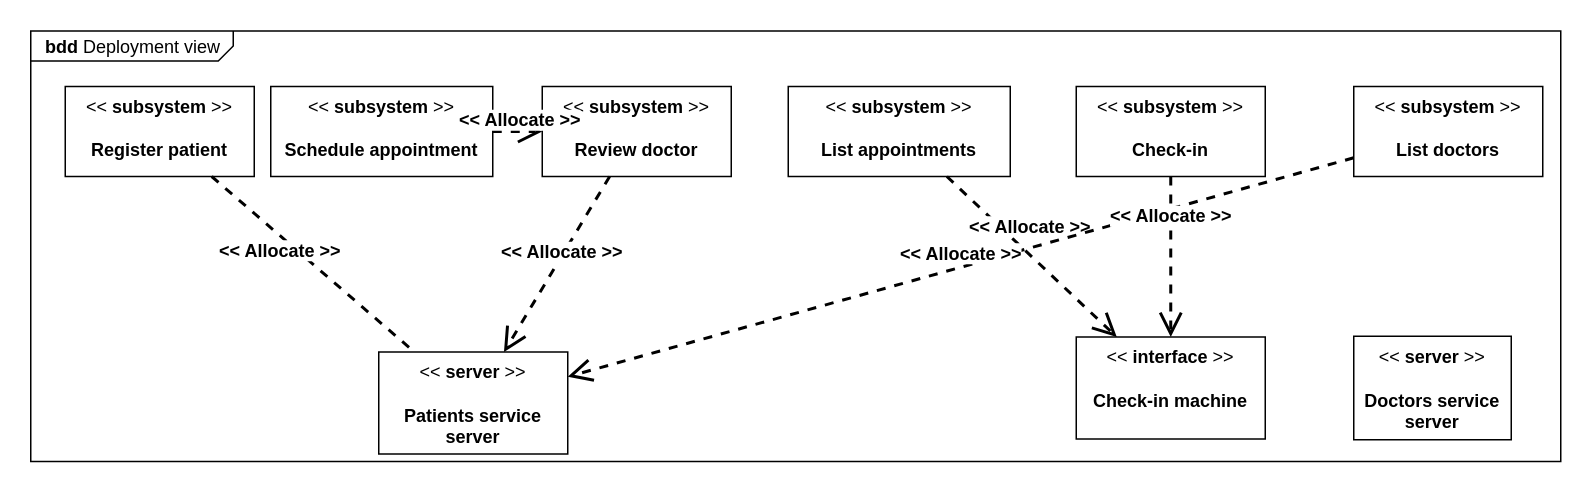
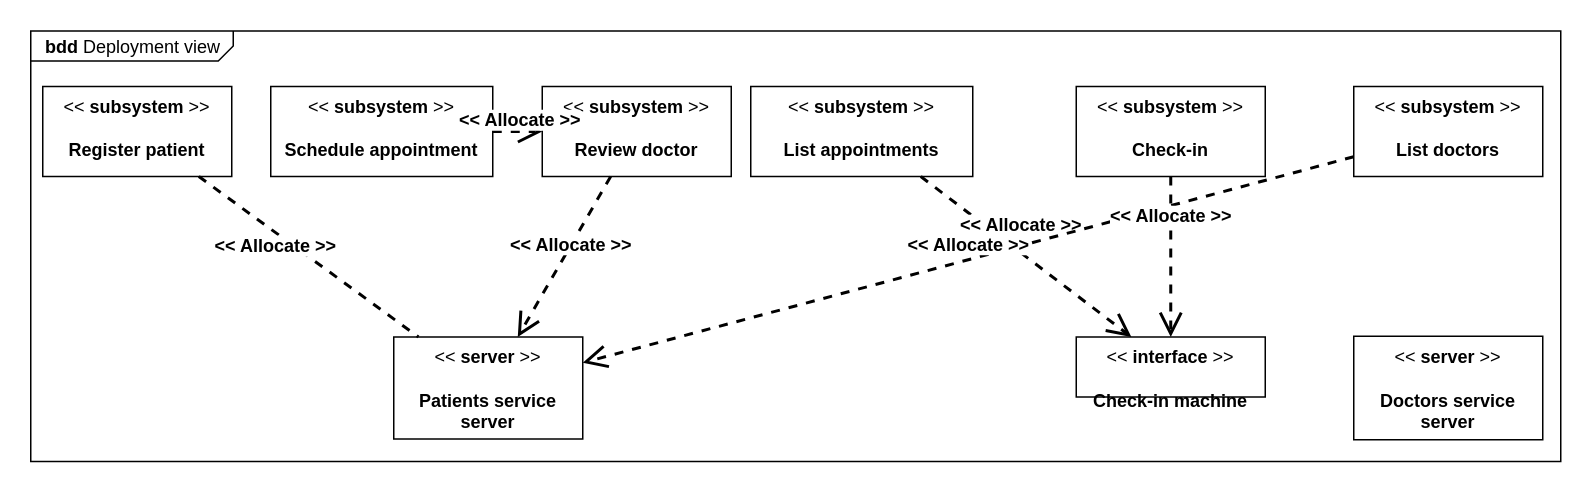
- <mxCell id="9" value="&amp;lt;&amp;lt; &lt;b&gt;subsystem&amp;nbsp;&lt;/b&gt;&amp;gt;&amp;gt;&lt;div&gt;&lt;br&gt;&lt;/div&gt;&lt;div&gt;&lt;b&gt;Register patient&lt;/b&gt;&lt;/div&gt;" style="shape=rect;html=1;whiteSpace=wrap;align=center;verticalAlign=top;fillColor=#FFFFFF;" parent="1" vertex="1"><mxGeometry x="43" y="57" width="126" height="60" as="geometry" /></mxCell>
+ <mxCell id="9" value="&amp;lt;&amp;lt; &lt;b&gt;subsystem&amp;nbsp;&lt;/b&gt;&amp;gt;&amp;gt;&lt;div&gt;&lt;br&gt;&lt;/div&gt;&lt;div&gt;&lt;b&gt;Register patient&lt;/b&gt;&lt;/div&gt;" style="shape=rect;html=1;whiteSpace=wrap;align=center;verticalAlign=top;fillColor=#FFFFFF;" parent="1" vertex="1"><mxGeometry x="28" y="57" width="126" height="60" as="geometry" /></mxCell>
- <mxCell id="7" value="&amp;lt;&amp;lt; &lt;b&gt;subsystem&amp;nbsp;&lt;/b&gt;&amp;gt;&amp;gt;&lt;div&gt;&lt;br&gt;&lt;/div&gt;&lt;div&gt;&lt;b&gt;List appointments&lt;/b&gt;&lt;/div&gt;" style="shape=rect;html=1;whiteSpace=wrap;align=center;verticalAlign=top;fillColor=#FFFFFF;" parent="1" vertex="1"><mxGeometry x="525" y="57" width="148" height="60" as="geometry" /></mxCell>
+ <mxCell id="7" value="&amp;lt;&amp;lt; &lt;b&gt;subsystem&amp;nbsp;&lt;/b&gt;&amp;gt;&amp;gt;&lt;div&gt;&lt;br&gt;&lt;/div&gt;&lt;div&gt;&lt;b&gt;List appointments&lt;/b&gt;&lt;/div&gt;" style="shape=rect;html=1;whiteSpace=wrap;align=center;verticalAlign=top;fillColor=#FFFFFF;" parent="1" vertex="1"><mxGeometry x="500" y="57" width="148" height="60" as="geometry" /></mxCell>
- <mxCell id="16" value="&amp;lt;&amp;lt; &lt;b&gt;interface&amp;nbsp;&lt;/b&gt;&amp;gt;&amp;gt;&lt;div&gt;&lt;br&gt;&lt;/div&gt;&lt;div&gt;&lt;b&gt;Check-in machine&lt;/b&gt;&lt;/div&gt;" style="shape=rect;html=1;whiteSpace=wrap;align=center;verticalAlign=top;fillColor=#FFFFFF;" parent="1" vertex="1"><mxGeometry x="717" y="224" width="126" height="68" as="geometry" /></mxCell>
+ <mxCell id="16" value="&amp;lt;&amp;lt; &lt;b&gt;interface&amp;nbsp;&lt;/b&gt;&amp;gt;&amp;gt;&lt;div&gt;&lt;br&gt;&lt;/div&gt;&lt;div&gt;&lt;b&gt;Check-in machine&lt;/b&gt;&lt;/div&gt;" style="shape=rect;html=1;whiteSpace=wrap;align=center;verticalAlign=top;fillColor=#FFFFFF;" parent="1" vertex="1"><mxGeometry x="717" y="224" width="126" height="40" as="geometry" /></mxCell>
- <mxCell id="10" value="&amp;lt;&amp;lt; &lt;b&gt;server&amp;nbsp;&lt;/b&gt;&amp;gt;&amp;gt;&lt;div&gt;&lt;br&gt;&lt;/div&gt;&lt;div&gt;&lt;b&gt;Doctors service server&lt;/b&gt;&lt;/div&gt;" style="shape=rect;html=1;whiteSpace=wrap;align=center;verticalAlign=top;fillColor=#FFFFFF;" parent="1" vertex="1"><mxGeometry x="902" y="223.5" width="105" height="69" as="geometry" /></mxCell>
+ <mxCell id="10" value="&amp;lt;&amp;lt; &lt;b&gt;server&amp;nbsp;&lt;/b&gt;&amp;gt;&amp;gt;&lt;div&gt;&lt;br&gt;&lt;/div&gt;&lt;div&gt;&lt;b&gt;Doctors service server&lt;/b&gt;&lt;/div&gt;" style="shape=rect;html=1;whiteSpace=wrap;align=center;verticalAlign=top;fillColor=#FFFFFF;" parent="1" vertex="1"><mxGeometry x="902" y="223.5" width="126" height="69" as="geometry" /></mxCell>
- <mxCell id="3" value="&amp;lt;&amp;lt; &lt;b&gt;server&amp;nbsp;&lt;/b&gt;&amp;gt;&amp;gt;&lt;div&gt;&lt;br&gt;&lt;/div&gt;&lt;div&gt;&lt;b&gt;Patients service server&lt;/b&gt;&lt;/div&gt;" style="shape=rect;html=1;whiteSpace=wrap;align=center;verticalAlign=top;fillColor=#FFFFFF;" parent="1" vertex="1"><mxGeometry x="252" y="234" width="126" height="68" as="geometry" /></mxCell>
+ <mxCell id="3" value="&amp;lt;&amp;lt; &lt;b&gt;server&amp;nbsp;&lt;/b&gt;&amp;gt;&amp;gt;&lt;div&gt;&lt;br&gt;&lt;/div&gt;&lt;div&gt;&lt;b&gt;Patients service server&lt;/b&gt;&lt;/div&gt;" style="shape=rect;html=1;whiteSpace=wrap;align=center;verticalAlign=top;fillColor=#FFFFFF;" parent="1" vertex="1"><mxGeometry x="262" y="224" width="126" height="68" as="geometry" /></mxCell>
